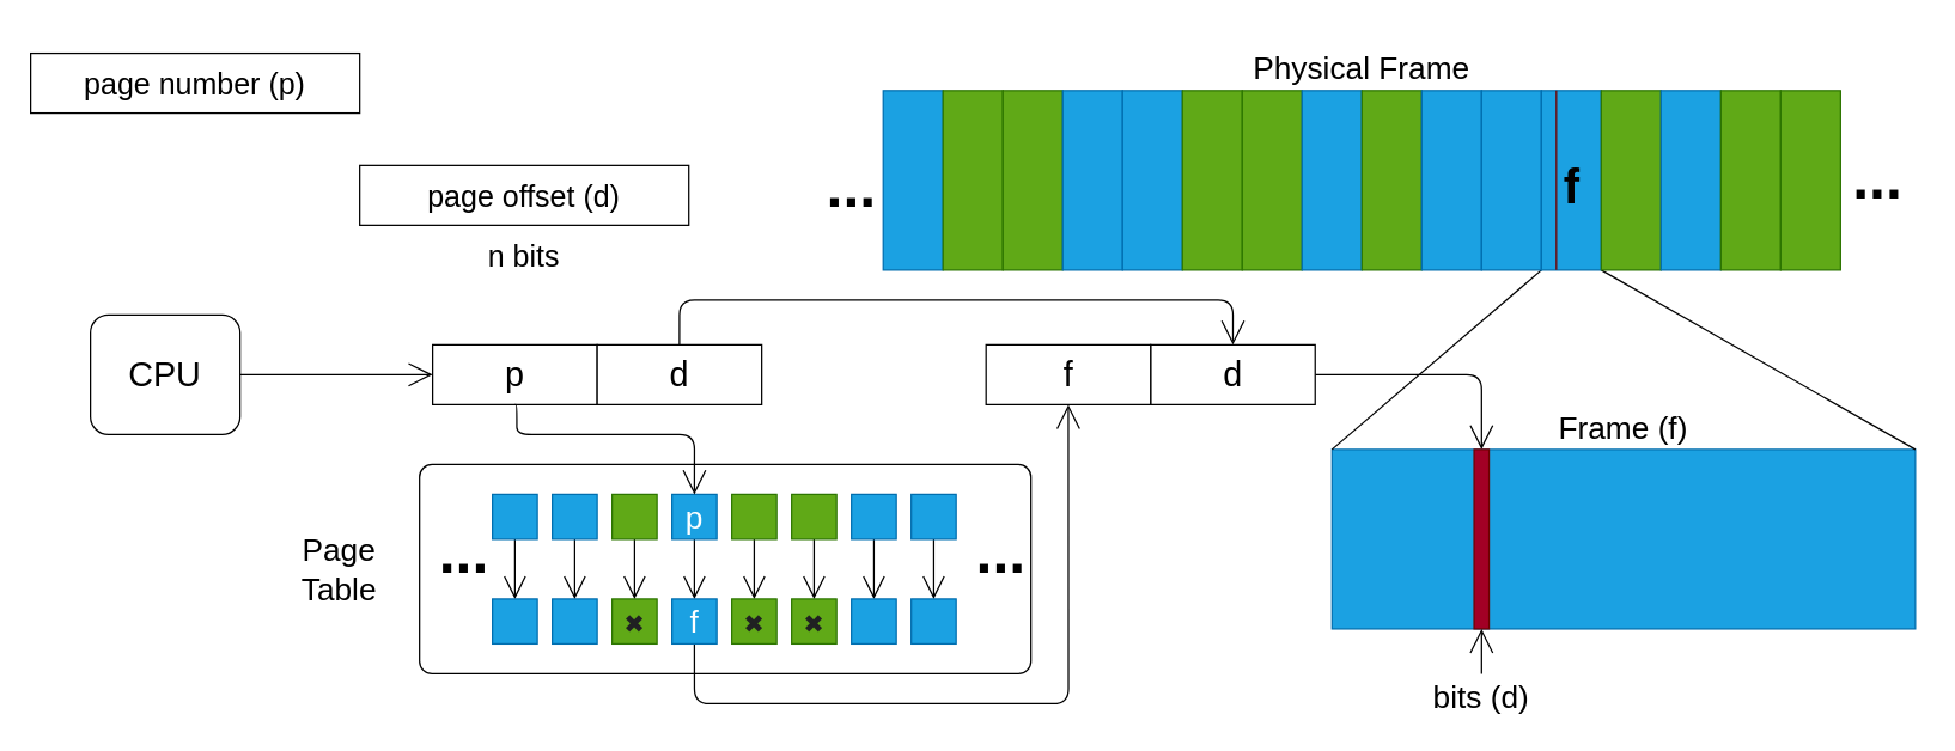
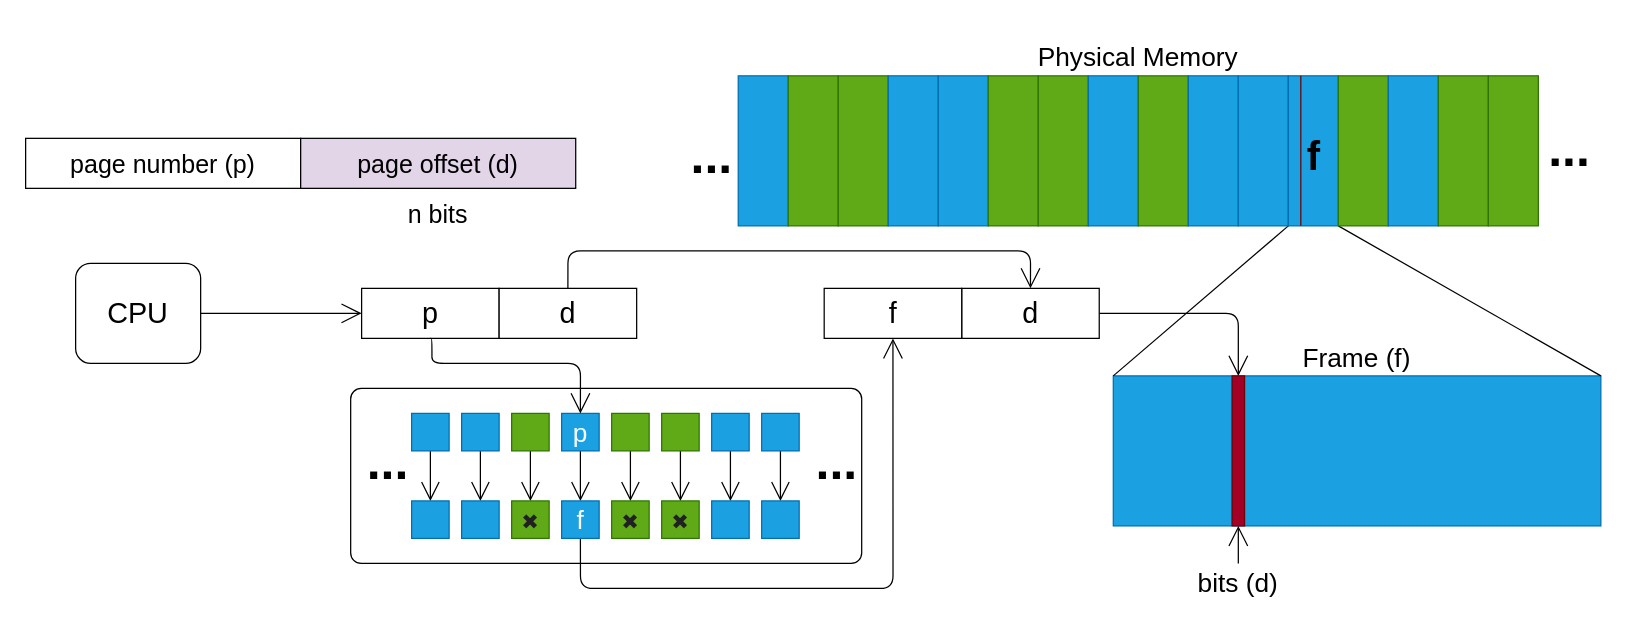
- <mxCell id="68" value="Physical Frame" style="text;html=1;strokeColor=none;fillColor=none;align=center;verticalAlign=middle;whiteSpace=wrap;rounded=0;fontSize=21;" vertex="1" parent="1"><mxGeometry x="590" y="20" width="640" height="50" as="geometry" /></mxCell>
+ <mxCell id="68" value="Physical Memory" style="text;html=1;strokeColor=none;fillColor=none;align=center;verticalAlign=middle;whiteSpace=wrap;rounded=0;fontSize=21;" vertex="1" parent="1"><mxGeometry x="590" y="20" width="640" height="50" as="geometry" /></mxCell>
- <mxCell id="2" value="page number (p)" style="rounded=0;whiteSpace=wrap;html=1;fontSize=20;" vertex="1" parent="1"><mxGeometry x="20" y="35" width="220" height="40" as="geometry" /></mxCell>
+ <mxCell id="2" value="page number (p)" style="rounded=0;whiteSpace=wrap;html=1;fontSize=20;" vertex="1" parent="1"><mxGeometry x="20" y="110" width="220" height="40" as="geometry" /></mxCell>
- <mxCell id="3" value="page offset (d)" style="rounded=0;whiteSpace=wrap;html=1;fontSize=20;" vertex="1" parent="1"><mxGeometry x="240" y="110" width="220" height="40" as="geometry" /></mxCell>
+ <mxCell id="3" value="page offset (d)" style="rounded=0;whiteSpace=wrap;html=1;fontSize=20;fillColor=#e1d5e7;" vertex="1" parent="1"><mxGeometry x="240" y="110" width="220" height="40" as="geometry" /></mxCell>
- <mxCell id="38" value="Page Table" style="text;html=1;strokeColor=none;fillColor=none;align=center;verticalAlign=middle;whiteSpace=wrap;rounded=0;fontSize=21;" vertex="1" parent="1"><mxGeometry x="190" y="355" width="72.5" height="50" as="geometry" /></mxCell>
